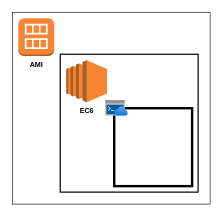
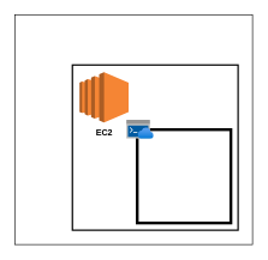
- <mxCell id="3" value="&lt;b&gt;&lt;font style=&quot;color: light-dark(rgb(0, 0, 0), rgb(0, 255, 0));&quot;&gt;AMI&lt;/font&gt;&lt;/b&gt;" style="outlineConnect=0;dashed=0;verticalLabelPosition=bottom;verticalAlign=top;align=center;html=1;shape=mxgraph.aws3.ami;fillColor=#F58534;gradientColor=none;" vertex="1" parent="1"><mxGeometry x="30" y="30" width="60" height="63" as="geometry" /></mxCell>
- <mxCell id="5" value="&lt;b&gt;&lt;font style=&quot;color: light-dark(rgb(0, 0, 0), rgb(0, 255, 0));&quot;&gt;EC6&lt;/font&gt;&lt;/b&gt;" style="outlineConnect=0;dashed=0;verticalLabelPosition=bottom;verticalAlign=top;align=center;html=1;shape=mxgraph.aws3.ec2;fillColor=#F58534;gradientColor=none;" vertex="1" parent="1"><mxGeometry x="110" y="100" width="68" height="70" as="geometry" /></mxCell>
+ <mxCell id="5" value="&lt;b&gt;&lt;font style=&quot;color: light-dark(rgb(0, 0, 0), rgb(0, 255, 0));&quot;&gt;EC2&lt;/font&gt;&lt;/b&gt;" style="outlineConnect=0;dashed=0;verticalLabelPosition=bottom;verticalAlign=top;align=center;html=1;shape=mxgraph.aws3.ec2;fillColor=#F58534;gradientColor=none;" vertex="1" parent="1"><mxGeometry x="110" y="100" width="68" height="70" as="geometry" /></mxCell>
